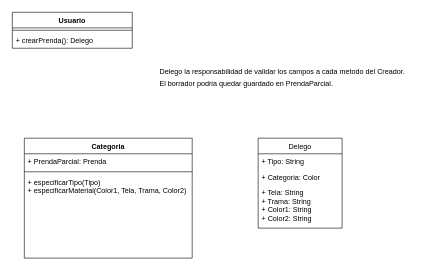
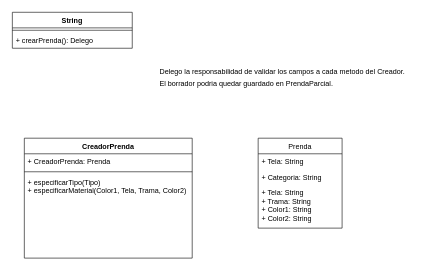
- <mxCell id="2" value="Usuario" style="swimlane;fontStyle=1;align=center;verticalAlign=top;childLayout=stackLayout;horizontal=1;startSize=26;horizontalStack=0;resizeParent=1;resizeParentMax=0;resizeLast=0;collapsible=1;marginBottom=0;" vertex="1" parent="1"><mxGeometry x="20" y="20" width="200" height="60" as="geometry" /></mxCell>
+ <mxCell id="2" value="String" style="swimlane;fontStyle=1;align=center;verticalAlign=top;childLayout=stackLayout;horizontal=1;startSize=26;horizontalStack=0;resizeParent=1;resizeParentMax=0;resizeLast=0;collapsible=1;marginBottom=0;" vertex="1" parent="1"><mxGeometry x="20" y="20" width="200" height="60" as="geometry" /></mxCell>
- <mxCell id="10" value="Categoria" style="swimlane;fontStyle=1;align=center;verticalAlign=top;childLayout=stackLayout;horizontal=1;startSize=26;horizontalStack=0;resizeParent=1;resizeParentMax=0;resizeLast=0;collapsible=1;marginBottom=0;" vertex="1" parent="1"><mxGeometry x="40" y="230" width="280" height="200" as="geometry" /></mxCell>
+ <mxCell id="10" value="CreadorPrenda" style="swimlane;fontStyle=1;align=center;verticalAlign=top;childLayout=stackLayout;horizontal=1;startSize=26;horizontalStack=0;resizeParent=1;resizeParentMax=0;resizeLast=0;collapsible=1;marginBottom=0;" vertex="1" parent="1"><mxGeometry x="40" y="230" width="280" height="200" as="geometry" /></mxCell>
- <mxCell id="5" value="Delego" style="swimlane;fontStyle=0;childLayout=stackLayout;horizontal=1;startSize=26;fillColor=none;horizontalStack=0;resizeParent=1;resizeParentMax=0;resizeLast=0;collapsible=1;marginBottom=0;" vertex="1" parent="1"><mxGeometry x="430" y="230" width="140" height="150" as="geometry" /></mxCell>
+ <mxCell id="5" value="Prenda" style="swimlane;fontStyle=0;childLayout=stackLayout;horizontal=1;startSize=26;fillColor=none;horizontalStack=0;resizeParent=1;resizeParentMax=0;resizeLast=0;collapsible=1;marginBottom=0;" vertex="1" parent="1"><mxGeometry x="430" y="230" width="140" height="150" as="geometry" /></mxCell>
- <mxCell id="11" value="+ PrendaParcial: Prenda" style="text;strokeColor=none;fillColor=none;align=left;verticalAlign=top;spacingLeft=4;spacingRight=4;overflow=hidden;rotatable=0;points=[[0,0.5],[1,0.5]];portConstraint=eastwest;" vertex="1" parent="10"><mxGeometry y="26" width="280" height="26" as="geometry" /></mxCell>
+ <mxCell id="11" value="+ CreadorPrenda: Prenda" style="text;strokeColor=none;fillColor=none;align=left;verticalAlign=top;spacingLeft=4;spacingRight=4;overflow=hidden;rotatable=0;points=[[0,0.5],[1,0.5]];portConstraint=eastwest;" vertex="1" parent="10"><mxGeometry y="26" width="280" height="26" as="geometry" /></mxCell>
- <mxCell id="6" value="+ Tipo: String" style="text;strokeColor=none;fillColor=none;align=left;verticalAlign=top;spacingLeft=4;spacingRight=4;overflow=hidden;rotatable=0;points=[[0,0.5],[1,0.5]];portConstraint=eastwest;" vertex="1" parent="5"><mxGeometry y="26" width="140" height="26" as="geometry" /></mxCell>
+ <mxCell id="6" value="+ Tela: String" style="text;strokeColor=none;fillColor=none;align=left;verticalAlign=top;spacingLeft=4;spacingRight=4;overflow=hidden;rotatable=0;points=[[0,0.5],[1,0.5]];portConstraint=eastwest;" vertex="1" parent="5"><mxGeometry y="26" width="140" height="26" as="geometry" /></mxCell>
- <mxCell id="7" value="+ Categoria: Color" style="text;strokeColor=none;fillColor=none;align=left;verticalAlign=top;spacingLeft=4;spacingRight=4;overflow=hidden;rotatable=0;points=[[0,0.5],[1,0.5]];portConstraint=eastwest;" vertex="1" parent="5"><mxGeometry y="52" width="140" height="26" as="geometry" /></mxCell>
+ <mxCell id="7" value="+ Categoria: String" style="text;strokeColor=none;fillColor=none;align=left;verticalAlign=top;spacingLeft=4;spacingRight=4;overflow=hidden;rotatable=0;points=[[0,0.5],[1,0.5]];portConstraint=eastwest;" vertex="1" parent="5"><mxGeometry y="52" width="140" height="26" as="geometry" /></mxCell>
